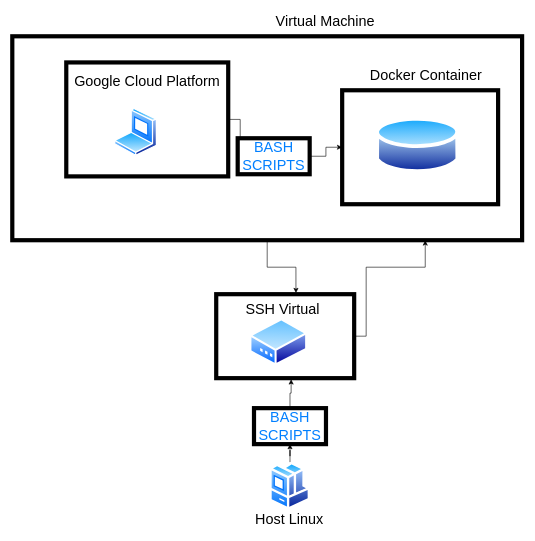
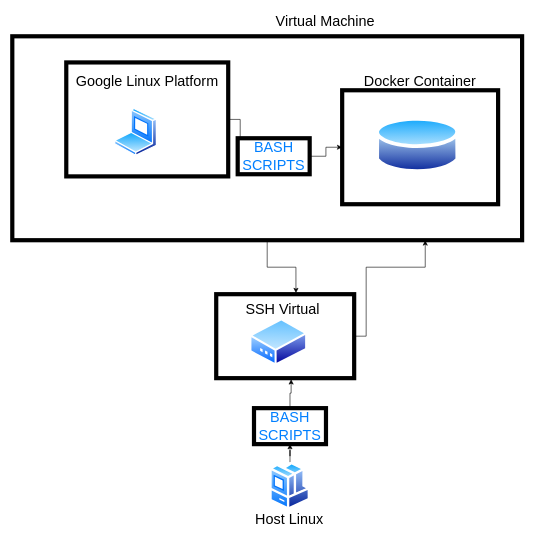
- <mxCell id="8" value="Docker Container" style="text;html=1;strokeColor=none;fillColor=none;align=center;verticalAlign=middle;whiteSpace=wrap;rounded=0;fontSize=24;" vertex="1" parent="1"><mxGeometry x="575" y="110" width="270" height="30" as="geometry" /></mxCell>
+ <mxCell id="8" value="Docker Container" style="text;html=1;strokeColor=none;fillColor=none;align=center;verticalAlign=middle;whiteSpace=wrap;rounded=0;fontSize=24;" vertex="1" parent="1"><mxGeometry x="565" y="120" width="270" height="30" as="geometry" /></mxCell>
- <mxCell id="9" value="Google Cloud Platform" style="text;html=1;strokeColor=none;fillColor=none;align=center;verticalAlign=middle;whiteSpace=wrap;rounded=0;fontSize=24;" vertex="1" parent="1"><mxGeometry x="98" y="120" width="294" height="30" as="geometry" /></mxCell>
+ <mxCell id="9" value="Google Linux Platform" style="text;html=1;strokeColor=none;fillColor=none;align=center;verticalAlign=middle;whiteSpace=wrap;rounded=0;fontSize=24;" vertex="1" parent="1"><mxGeometry x="98" y="120" width="294" height="30" as="geometry" /></mxCell>
